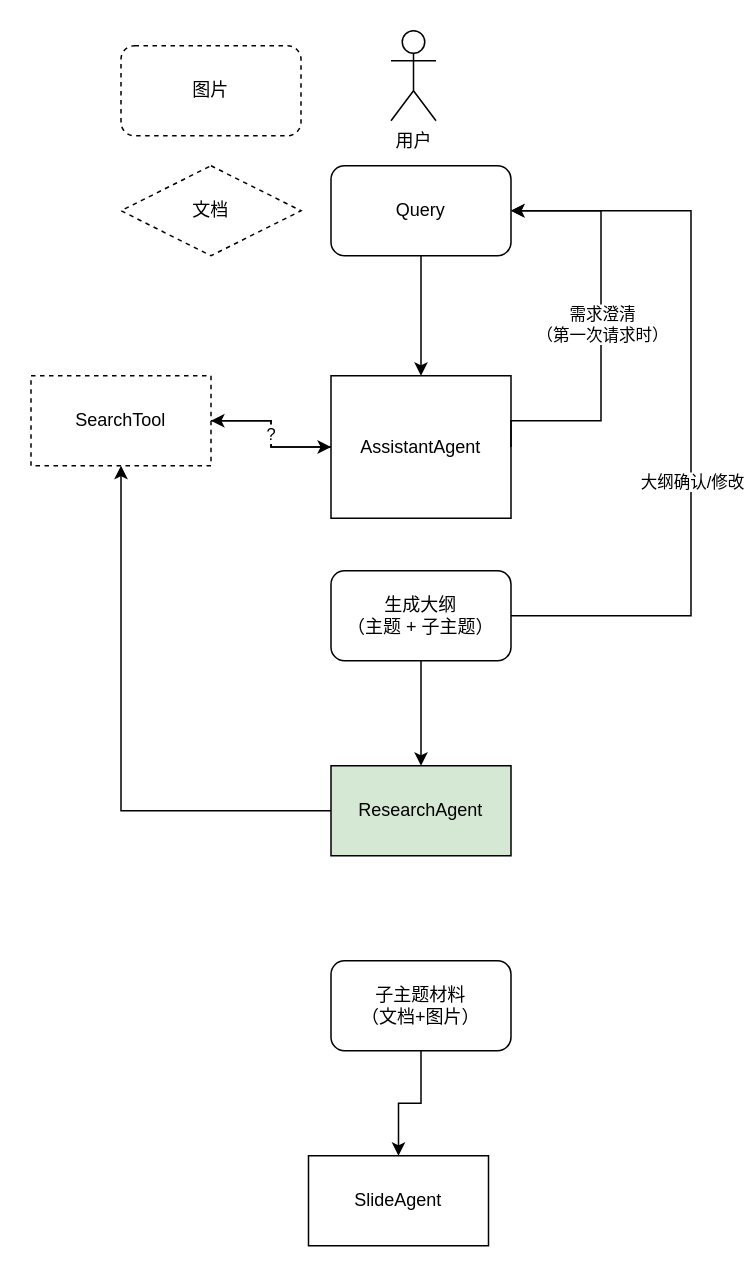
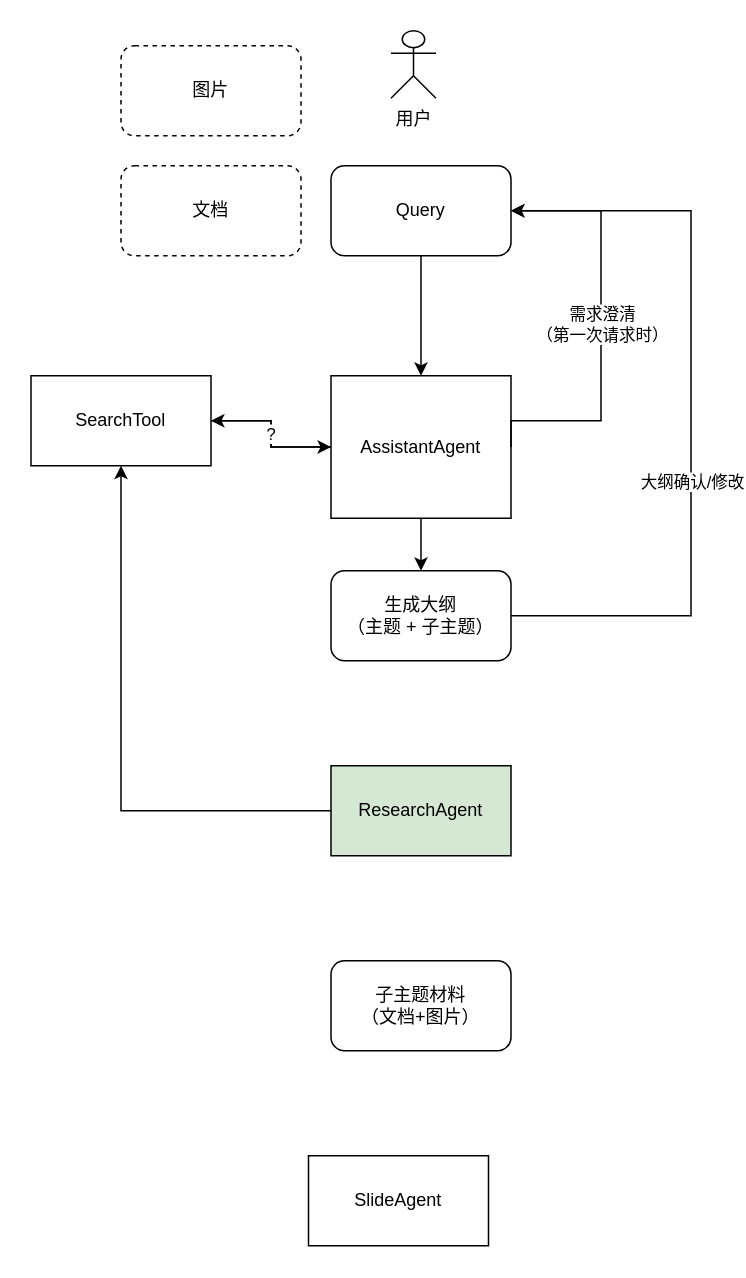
- <mxCell id="12" value="用户" style="shape=umlActor;verticalLabelPosition=bottom;verticalAlign=top;html=1;outlineConnect=0;" vertex="1" parent="1"><mxGeometry x="260" y="20" width="30" height="60" as="geometry" /></mxCell>
+ <mxCell id="12" value="用户" style="shape=umlActor;verticalLabelPosition=bottom;verticalAlign=top;html=1;outlineConnect=0;" vertex="1" parent="1"><mxGeometry x="260" y="20" width="30" height="45" as="geometry" /></mxCell>
- <mxCell id="14" value="文档" style="rhombus;whiteSpace=wrap;html=1;dashed=1;" vertex="1" parent="1"><mxGeometry x="80" y="110" width="120" height="60" as="geometry" /></mxCell>
+ <mxCell id="14" value="文档" style="rounded=1;whiteSpace=wrap;html=1;dashed=1;" vertex="1" parent="1"><mxGeometry x="80" y="110" width="120" height="60" as="geometry" /></mxCell>
- <mxCell id="20" value="SearchTool" style="rounded=0;whiteSpace=wrap;html=1;dashed=1;" vertex="1" parent="1"><mxGeometry x="20" y="250" width="120" height="60" as="geometry" /></mxCell>
+ <mxCell id="20" value="SearchTool" style="rounded=0;whiteSpace=wrap;html=1;" vertex="1" parent="1"><mxGeometry x="20" y="250" width="120" height="60" as="geometry" /></mxCell>
+ <mxCell id="4" value="" style="edgeStyle=orthogonalEdgeStyle;rounded=0;orthogonalLoop=1;jettySize=auto;html=1;" edge="1" parent="1" source="6" target="18"><mxGeometry relative="1" as="geometry" /></mxCell>
- <mxCell id="17" style="edgeStyle=orthogonalEdgeStyle;rounded=0;orthogonalLoop=1;jettySize=auto;html=1;entryX=0.5;entryY=0;entryDx=0;entryDy=0;" edge="1" parent="1" source="18" target="8"><mxGeometry relative="1" as="geometry" /></mxCell>
- <mxCell id="21" value="" style="edgeStyle=orthogonalEdgeStyle;rounded=0;orthogonalLoop=1;jettySize=auto;html=1;" edge="1" parent="1" source="22" target="9"><mxGeometry relative="1" as="geometry" /></mxCell>
